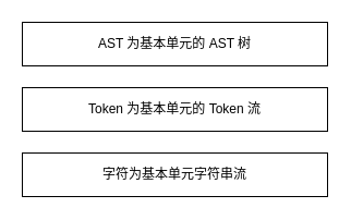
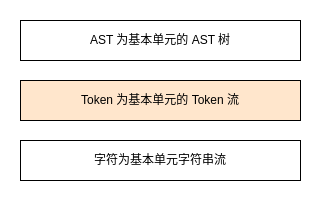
- <mxCell id="3" value="Token 为基本单元的 Token 流" style="rounded=0;whiteSpace=wrap;html=1;" vertex="1" parent="1"><mxGeometry x="20" y="80" width="280" height="40" as="geometry" /></mxCell>
+ <mxCell id="3" value="Token 为基本单元的 Token 流" style="rounded=0;whiteSpace=wrap;html=1;fillColor=#ffe6cc;" vertex="1" parent="1"><mxGeometry x="20" y="80" width="280" height="40" as="geometry" /></mxCell>
